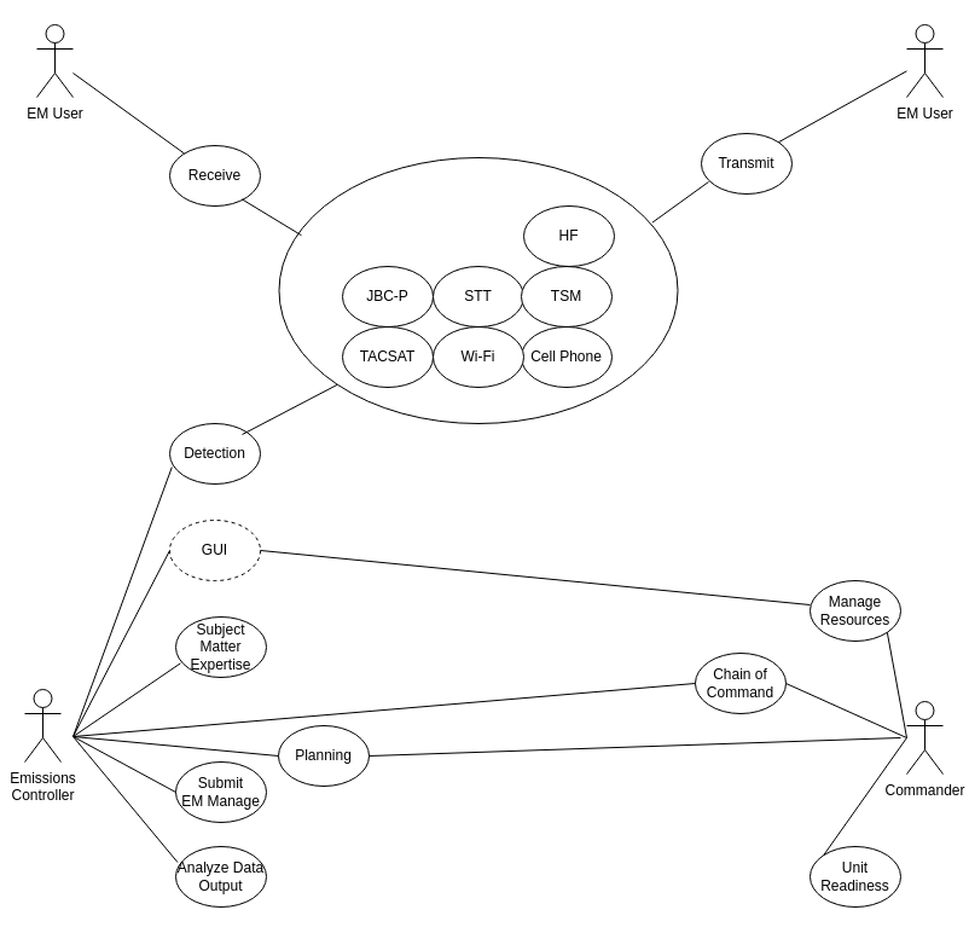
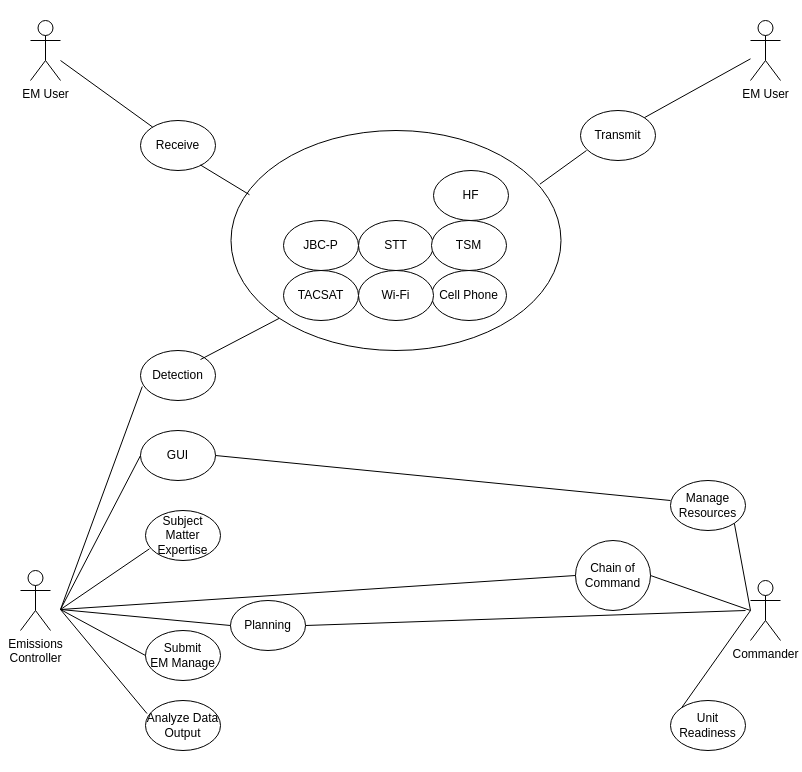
- <mxCell id="12" value="GUI" style="ellipse;whiteSpace=wrap;html=1;dashed=1;" vertex="1" parent="1"><mxGeometry x="140" y="430" width="75" height="50" as="geometry" /></mxCell>
+ <mxCell id="12" value="GUI" style="ellipse;whiteSpace=wrap;html=1;" vertex="1" parent="1"><mxGeometry x="140" y="430" width="75" height="50" as="geometry" /></mxCell>
- <mxCell id="8" value="Chain of Command" style="ellipse;whiteSpace=wrap;html=1;" vertex="1" parent="1"><mxGeometry x="575" y="540" width="75" height="50" as="geometry" /></mxCell>
+ <mxCell id="8" value="Chain of Command" style="ellipse;whiteSpace=wrap;html=1;" vertex="1" parent="1"><mxGeometry x="575" y="540" width="75" height="70" as="geometry" /></mxCell>
